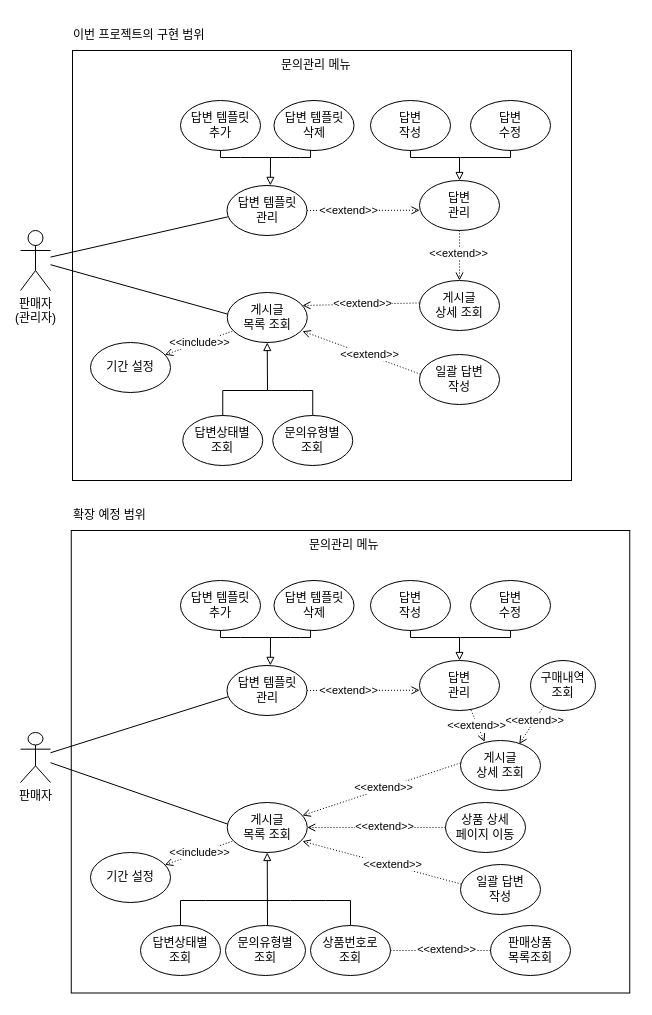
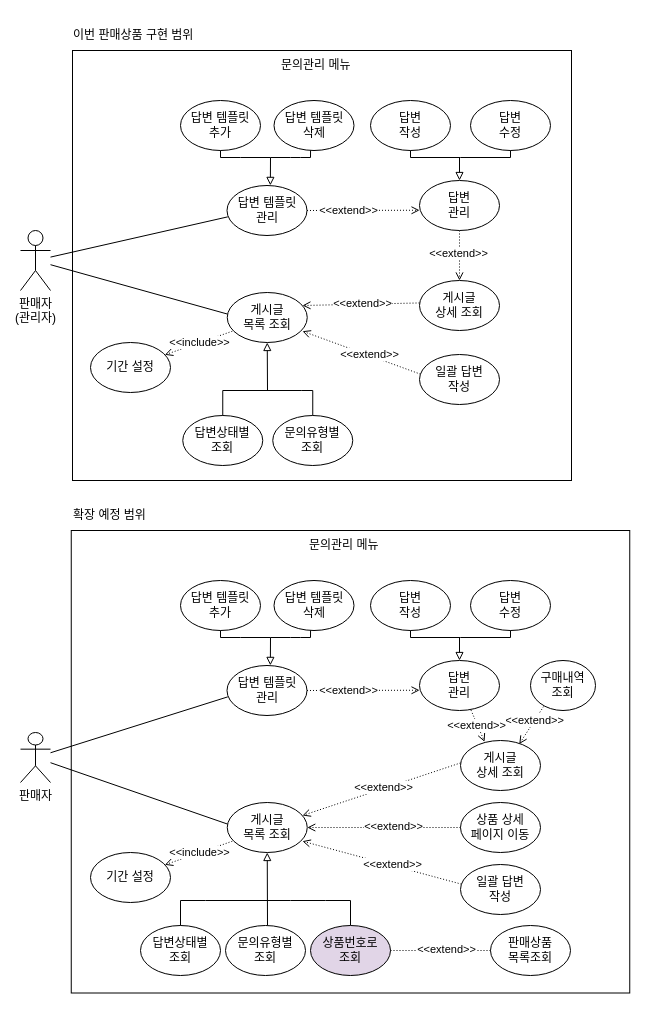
- <mxCell id="7" value="이번 프로젝트의 구현 범위" style="text;html=1;align=left;verticalAlign=middle;resizable=0;points=[];autosize=1;strokeColor=none;fillColor=none;" vertex="1" parent="1"><mxGeometry x="70.75" y="20" width="170" height="30" as="geometry" /></mxCell>
+ <mxCell id="7" value="이번 판매상품 구현 범위" style="text;html=1;align=left;verticalAlign=middle;resizable=0;points=[];autosize=1;strokeColor=none;fillColor=none;" vertex="1" parent="1"><mxGeometry x="70.75" y="20" width="170" height="30" as="geometry" /></mxCell>
- <mxCell id="18" value="상품 상세&lt;br&gt;페이지 이동" style="ellipse;whiteSpace=wrap;html=1;" vertex="1" parent="13"><mxGeometry x="355" y="222" width="80" height="50" as="geometry" /></mxCell>
+ <mxCell id="18" value="상품 상세&lt;br&gt;페이지 이동" style="ellipse;whiteSpace=wrap;html=1;" vertex="1" parent="13"><mxGeometry x="370" y="222" width="80" height="50" as="geometry" /></mxCell>
- <mxCell id="44" value="&lt;div&gt;상품번호로&lt;/div&gt;&lt;div&gt;조회&lt;/div&gt;" style="ellipse;whiteSpace=wrap;html=1;rotation=0;" vertex="1" parent="41"><mxGeometry x="170" y="25" width="80" height="50" as="geometry" /></mxCell>
+ <mxCell id="44" value="&lt;div&gt;상품번호로&lt;/div&gt;&lt;div&gt;조회&lt;/div&gt;" style="ellipse;whiteSpace=wrap;html=1;rotation=0;fillColor=#e1d5e7;" vertex="1" parent="41"><mxGeometry x="170" y="25" width="80" height="50" as="geometry" /></mxCell>
